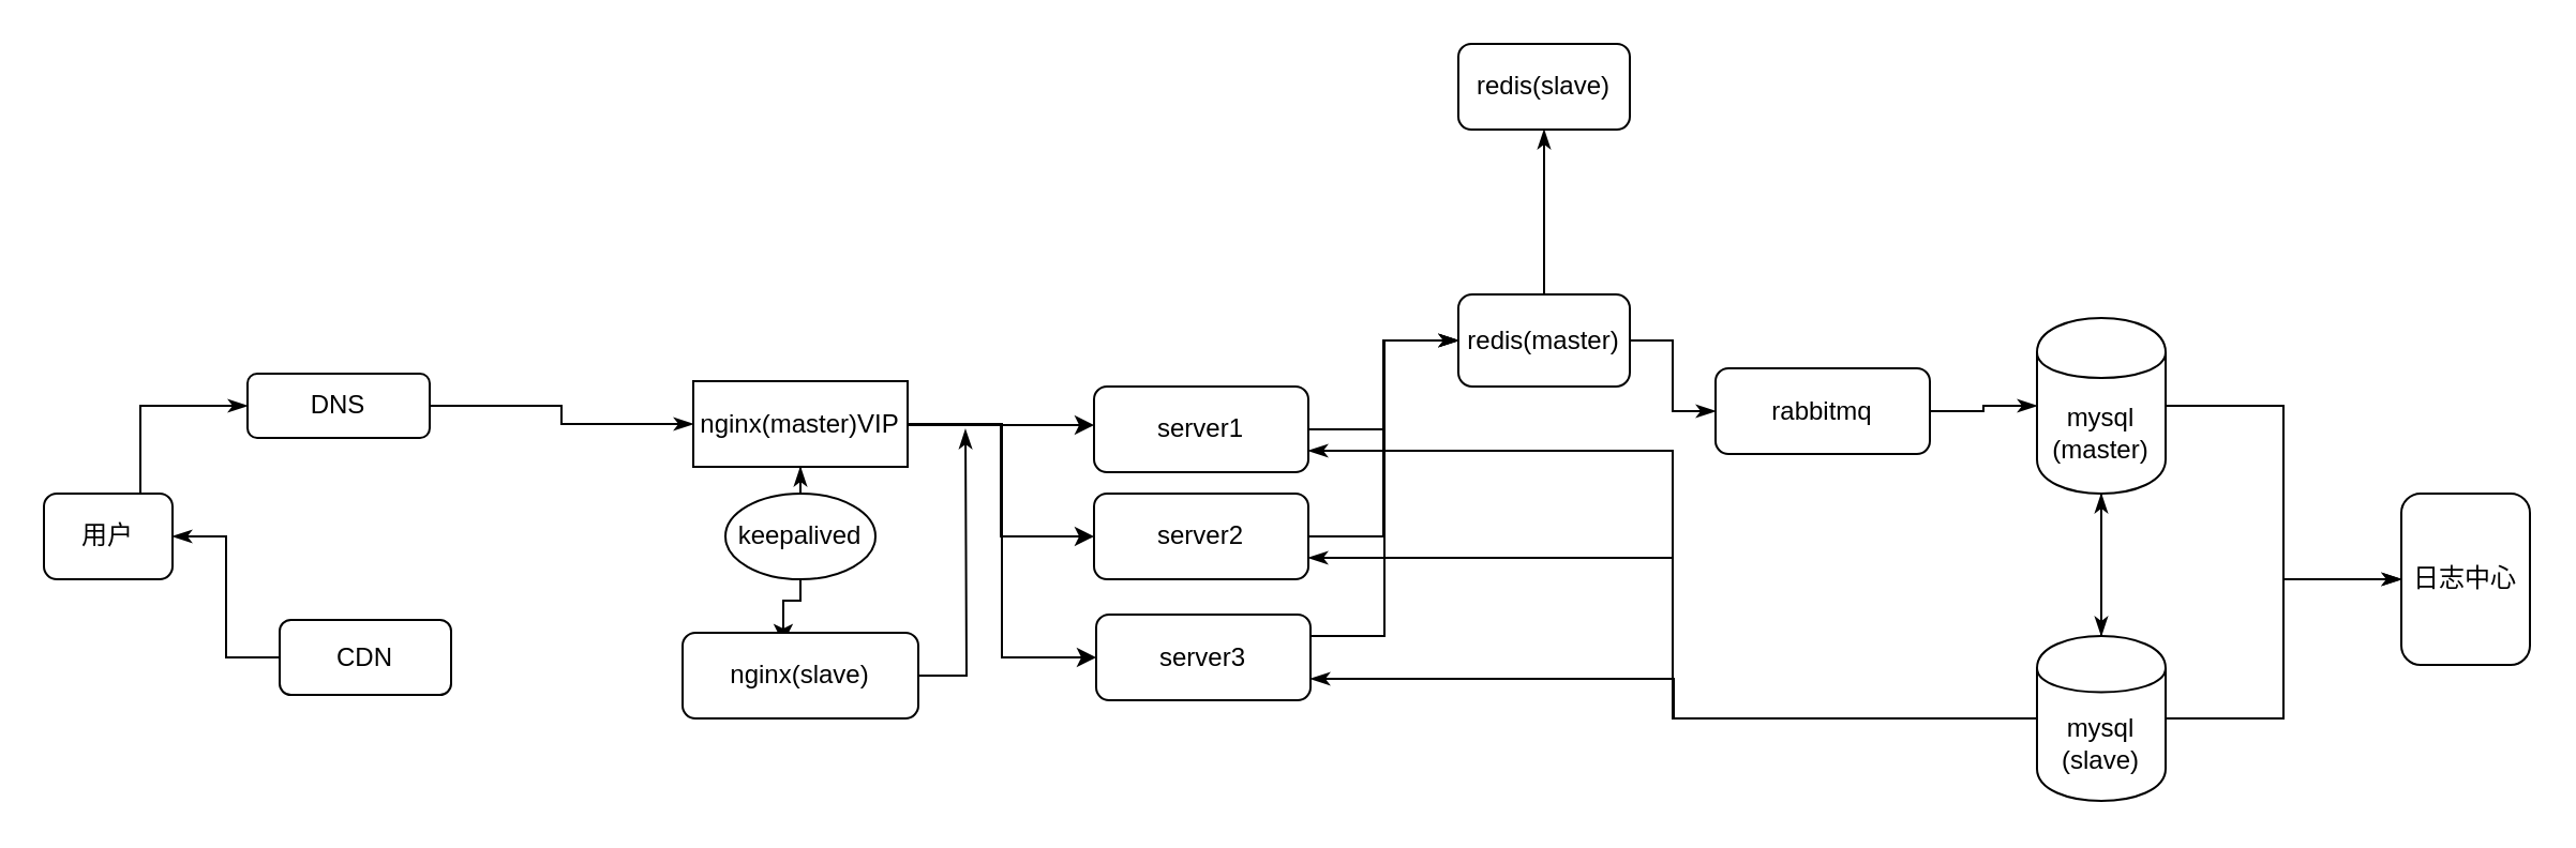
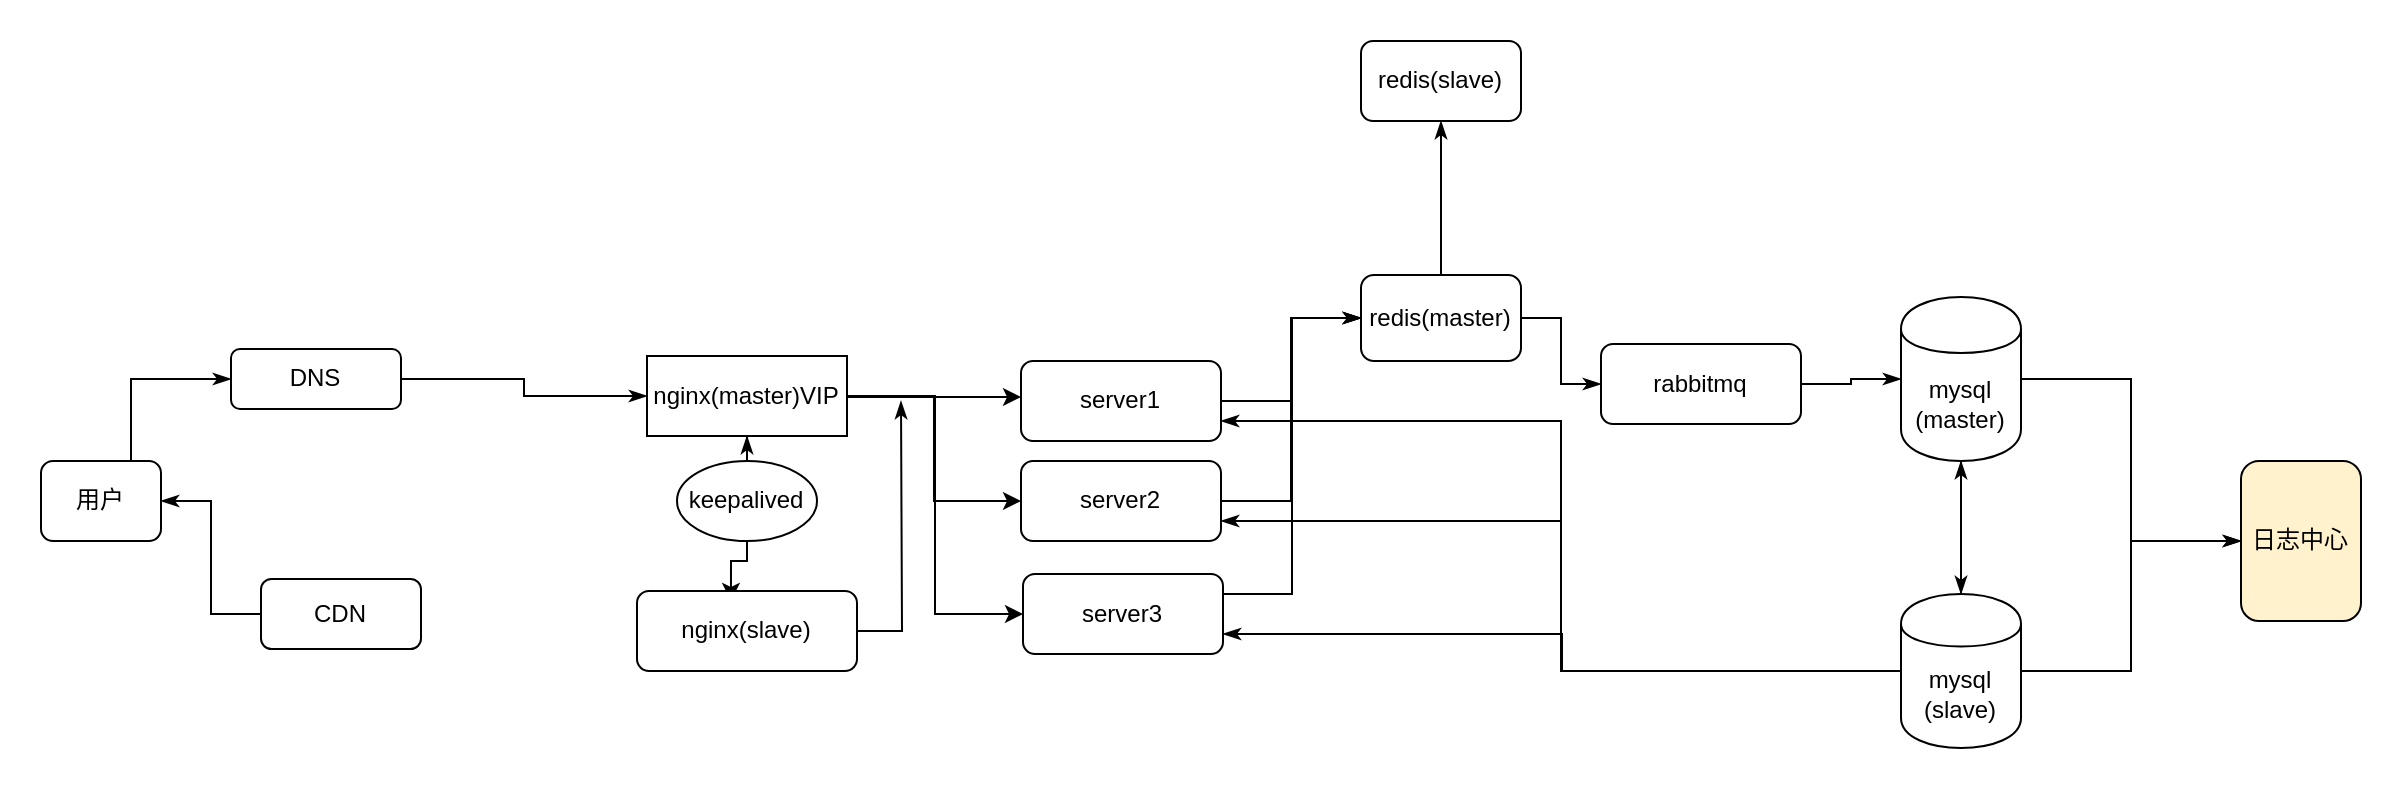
- <mxCell id="37" value="日志中心" style="rounded=1;whiteSpace=wrap;html=1;" vertex="1" parent="1"><mxGeometry x="1120" y="230" width="60" height="80" as="geometry" /></mxCell>
+ <mxCell id="37" value="日志中心" style="rounded=1;whiteSpace=wrap;html=1;fillColor=#fff2cc;" vertex="1" parent="1"><mxGeometry x="1120" y="230" width="60" height="80" as="geometry" /></mxCell>
